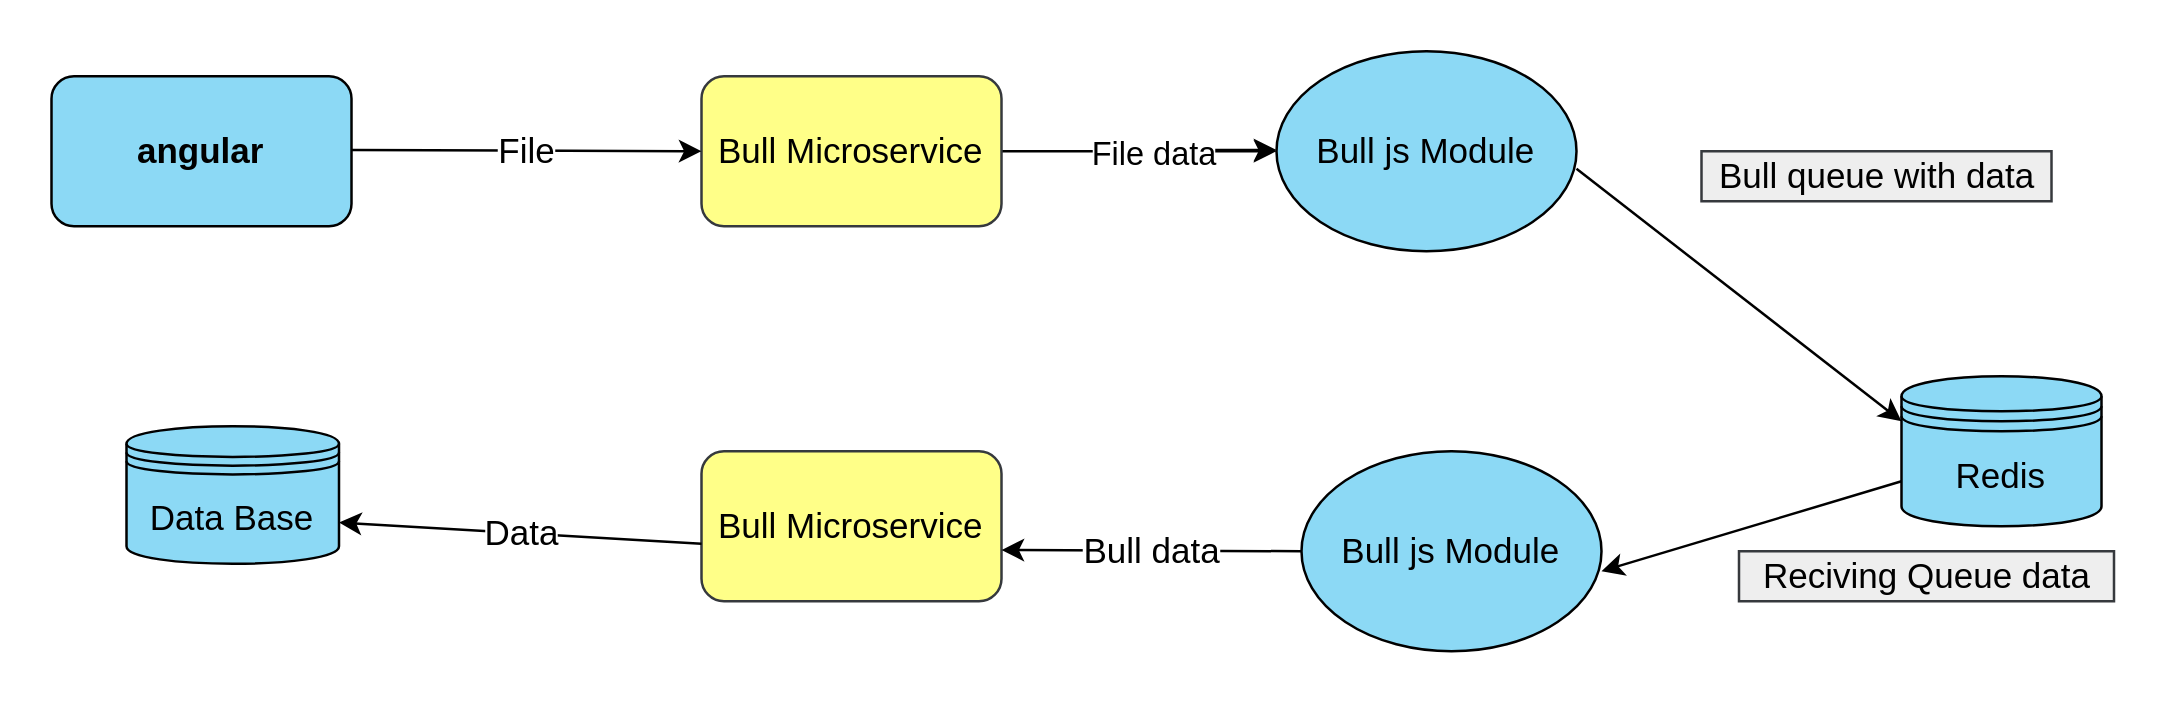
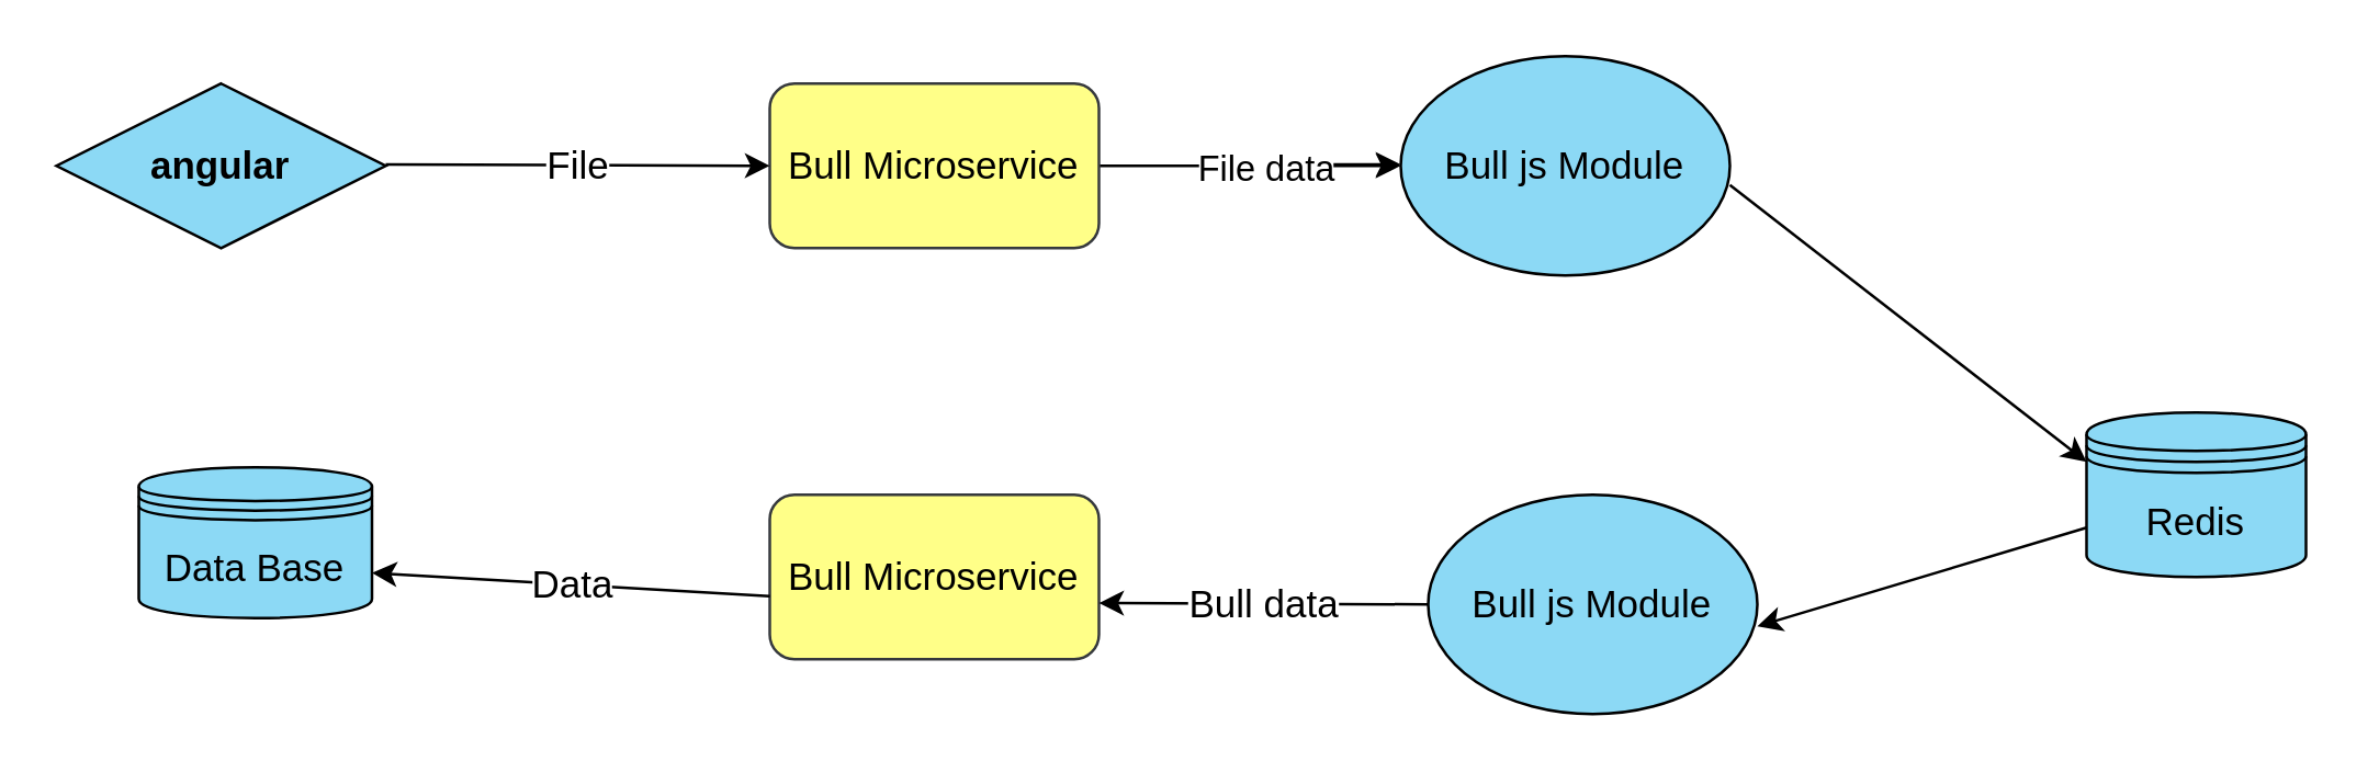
- <mxCell id="2" value="&lt;b&gt;angular&lt;/b&gt;" style="rounded=1;whiteSpace=wrap;html=1;fontSize=14;strokeWidth=1;fillColor=#8CD9F5;" vertex="1" parent="1"><mxGeometry x="20" y="30" width="120" height="60" as="geometry" /></mxCell>
+ <mxCell id="2" value="&lt;b&gt;angular&lt;/b&gt;" style="rhombus;whiteSpace=wrap;html=1;fontSize=14;strokeWidth=1;fillColor=#8CD9F5;" vertex="1" parent="1"><mxGeometry x="20" y="30" width="120" height="60" as="geometry" /></mxCell>
- <mxCell id="13" value="Bull queue with data" style="text;html=1;align=center;verticalAlign=middle;resizable=0;points=[];autosize=1;strokeColor=#36393d;fontSize=14;fillColor=#eeeeee;" vertex="1" parent="1"><mxGeometry x="680" y="60" width="140" height="20" as="geometry" /></mxCell>
- <mxCell id="18" value="Reciving Queue data" style="text;html=1;align=center;verticalAlign=middle;resizable=0;points=[];autosize=1;strokeColor=#36393d;fontSize=14;fillColor=#eeeeee;" vertex="1" parent="1"><mxGeometry x="695" y="220" width="150" height="20" as="geometry" /></mxCell>
